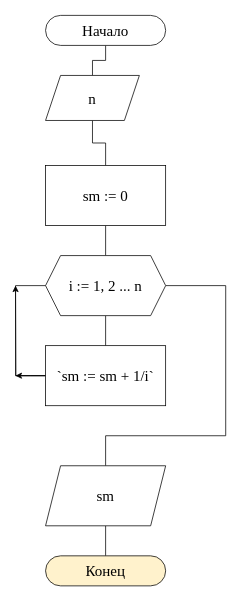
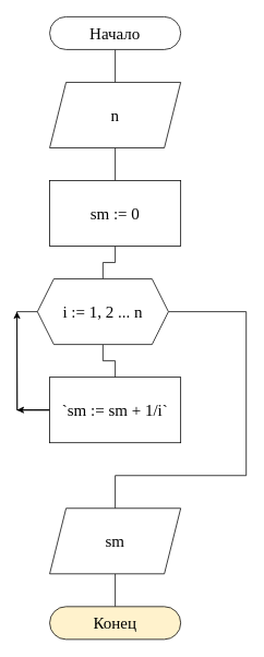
- <mxCell id="5" value="n" style="shape=parallelogram;perimeter=parallelogramPerimeter;whiteSpace=wrap;html=1;fixedSize=1;fontFamily=Times New Roman;fontStyle=0;fontSize=20;" parent="1" vertex="1"><mxGeometry x="60" y="100" width="125" height="60" as="geometry" /></mxCell>
+ <mxCell id="5" value="n" style="shape=parallelogram;perimeter=parallelogramPerimeter;whiteSpace=wrap;html=1;fixedSize=1;fontFamily=Times New Roman;fontStyle=0;fontSize=20;" parent="1" vertex="1"><mxGeometry x="60" y="100" width="160" height="80" as="geometry" /></mxCell>
- <mxCell id="10" value="i := 1, 2 ... n" style="shape=hexagon;perimeter=hexagonPerimeter2;whiteSpace=wrap;html=1;fixedSize=1;size=20;fontFamily=Times New Roman;fontStyle=0;fontSize=20;" parent="1" vertex="1"><mxGeometry x="60" y="340" width="160" height="80" as="geometry" /></mxCell>
+ <mxCell id="10" value="i := 1, 2 ... n" style="shape=hexagon;perimeter=hexagonPerimeter2;whiteSpace=wrap;html=1;fixedSize=1;size=20;fontFamily=Times New Roman;fontStyle=0;fontSize=20;" parent="1" vertex="1"><mxGeometry x="45" y="340" width="160" height="80" as="geometry" /></mxCell>
